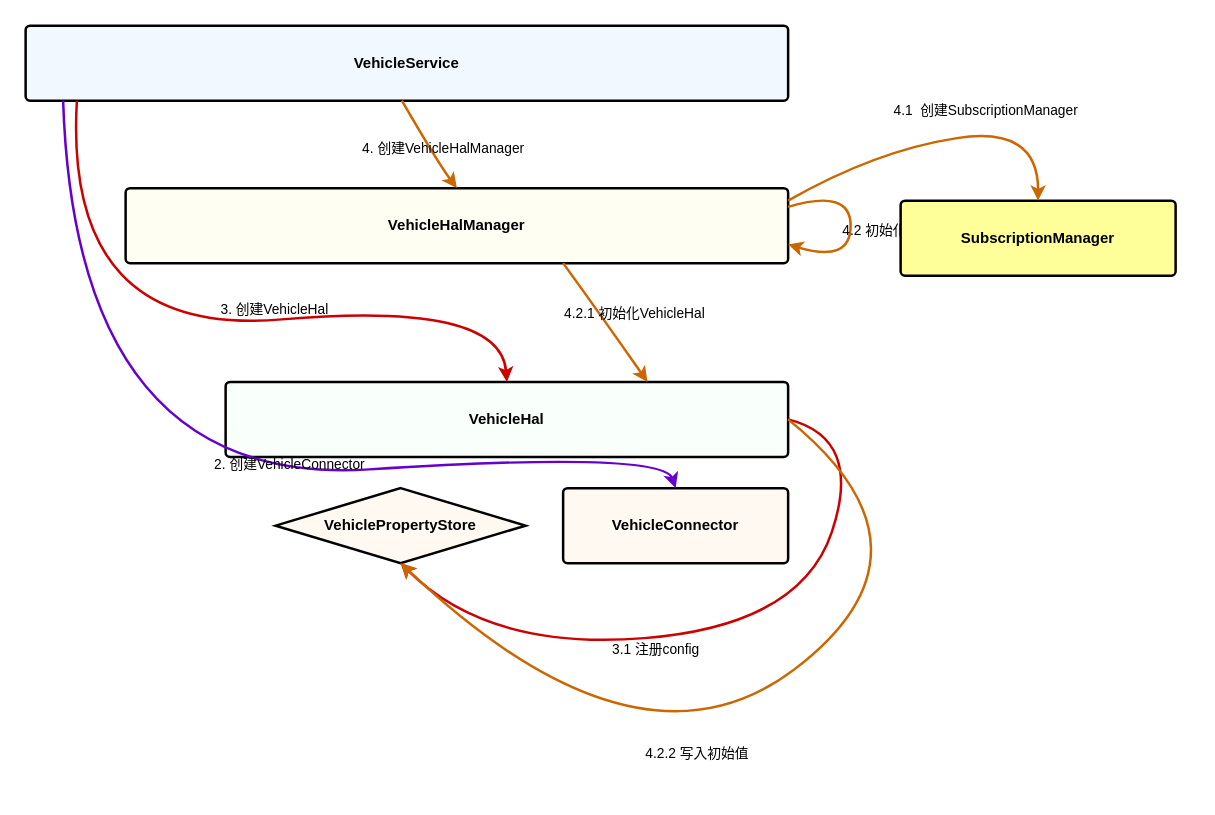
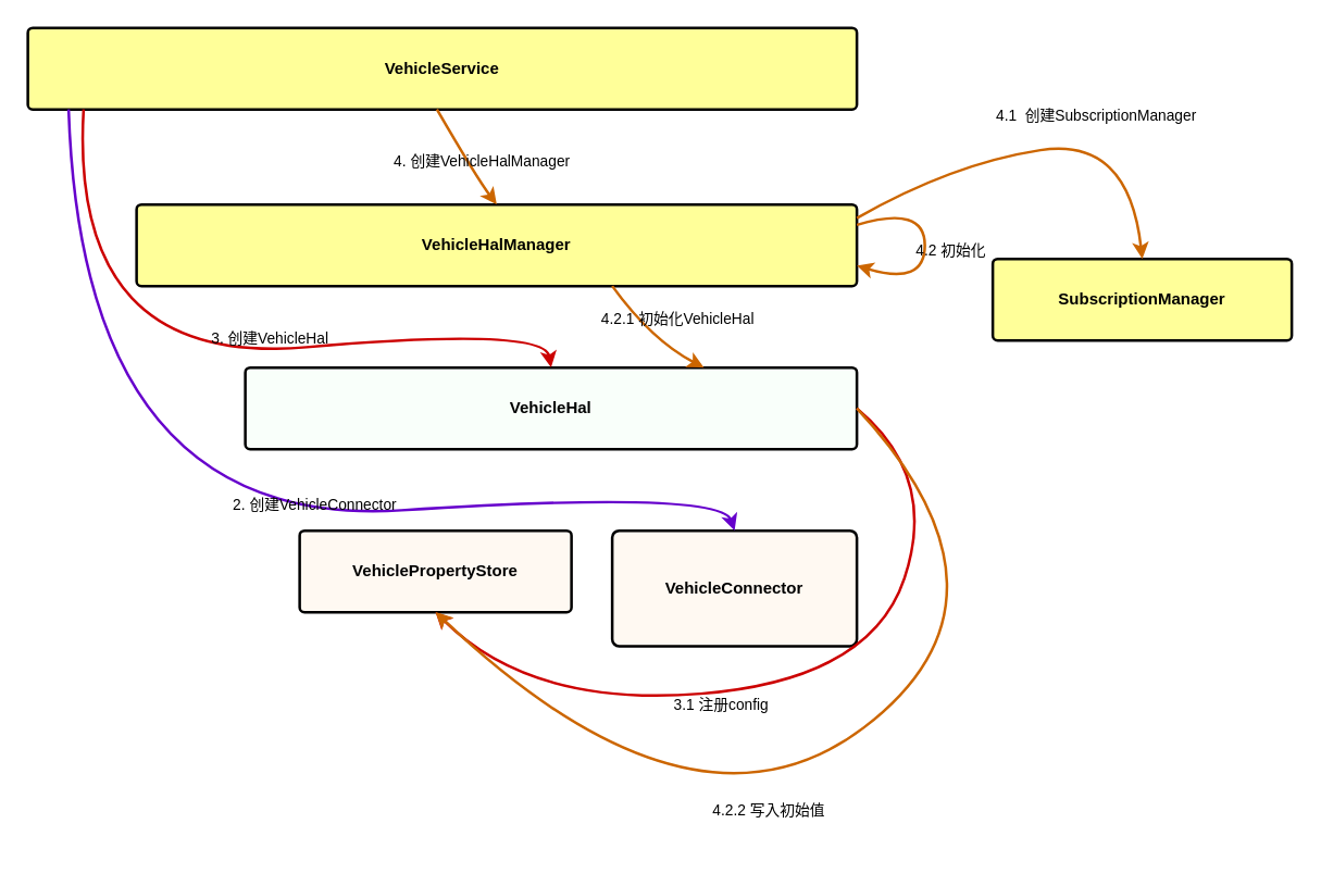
- <mxCell id="2" value="VehicleService" style="rounded=1;whiteSpace=wrap;html=1;strokeWidth=2;labelBackgroundColor=none;fillColor=#F2F8FF;arcSize=6;fontStyle=1" parent="1" vertex="1"><mxGeometry x="20" y="20" width="610" height="60" as="geometry" /></mxCell>
+ <mxCell id="2" value="VehicleService" style="rounded=1;whiteSpace=wrap;html=1;strokeWidth=2;labelBackgroundColor=none;fillColor=#ffff99;arcSize=6;fontStyle=1;" parent="1" vertex="1"><mxGeometry x="20" y="20" width="610" height="60" as="geometry" /></mxCell>
- <mxCell id="3" value="VehicleHalManager" style="rounded=1;whiteSpace=wrap;html=1;strokeWidth=2;labelBackgroundColor=none;fillColor=#FEFFF2;arcSize=6;fontStyle=1" parent="1" vertex="1"><mxGeometry x="100" y="150" width="530" height="60" as="geometry" /></mxCell>
+ <mxCell id="3" value="VehicleHalManager" style="rounded=1;whiteSpace=wrap;html=1;strokeWidth=2;labelBackgroundColor=none;fillColor=#ffff99;arcSize=6;fontStyle=1;" parent="1" vertex="1"><mxGeometry x="100" y="150" width="530" height="60" as="geometry" /></mxCell>
- <mxCell id="21" value="SubscriptionManager" style="rounded=1;whiteSpace=wrap;html=1;strokeWidth=2;labelBackgroundColor=none;fillColor=#FFFF99;arcSize=6;fontStyle=1" vertex="1" parent="1"><mxGeometry x="720" y="160" width="220" height="60" as="geometry" /></mxCell>
+ <mxCell id="21" value="SubscriptionManager" style="rounded=1;whiteSpace=wrap;html=1;strokeWidth=2;labelBackgroundColor=none;fillColor=#FFFF99;arcSize=6;fontStyle=1" vertex="1" parent="1"><mxGeometry x="730" y="190" width="220" height="60" as="geometry" /></mxCell>
- <mxCell id="4" value="VehicleHal" style="rounded=1;whiteSpace=wrap;html=1;strokeWidth=2;labelBackgroundColor=none;fillColor=#F9FFFA;arcSize=6;fontStyle=1" parent="1" vertex="1"><mxGeometry x="180" y="305" width="450" height="60" as="geometry" /></mxCell>
+ <mxCell id="4" value="VehicleHal" style="rounded=1;whiteSpace=wrap;html=1;strokeWidth=2;labelBackgroundColor=none;fillColor=#F9FFFA;arcSize=6;fontStyle=1" parent="1" vertex="1"><mxGeometry x="180" y="270" width="450" height="60" as="geometry" /></mxCell>
- <mxCell id="5" value="VehiclePropertyStore" style="rhombus;whiteSpace=wrap;html=1;strokeWidth=2;labelBackgroundColor=none;fillColor=#FFF9F2;arcSize=6;fontStyle=1;" parent="1" vertex="1"><mxGeometry x="220" y="390" width="200" height="60" as="geometry" /></mxCell>
+ <mxCell id="5" value="VehiclePropertyStore" style="rounded=1;whiteSpace=wrap;html=1;strokeWidth=2;labelBackgroundColor=none;fillColor=#FFF9F2;arcSize=6;fontStyle=1" parent="1" vertex="1"><mxGeometry x="220" y="390" width="200" height="60" as="geometry" /></mxCell>
- <mxCell id="6" value="VehicleConnector" style="rounded=1;whiteSpace=wrap;html=1;strokeWidth=2;labelBackgroundColor=none;fillColor=#FFF9F2;arcSize=6;fontStyle=1" parent="1" vertex="1"><mxGeometry x="450" y="390" width="180" height="60" as="geometry" /></mxCell>
+ <mxCell id="6" value="VehicleConnector" style="rounded=1;whiteSpace=wrap;html=1;strokeWidth=2;labelBackgroundColor=none;fillColor=#FFF9F2;arcSize=6;fontStyle=1" parent="1" vertex="1"><mxGeometry x="450" y="390" width="180" height="85" as="geometry" /></mxCell>
